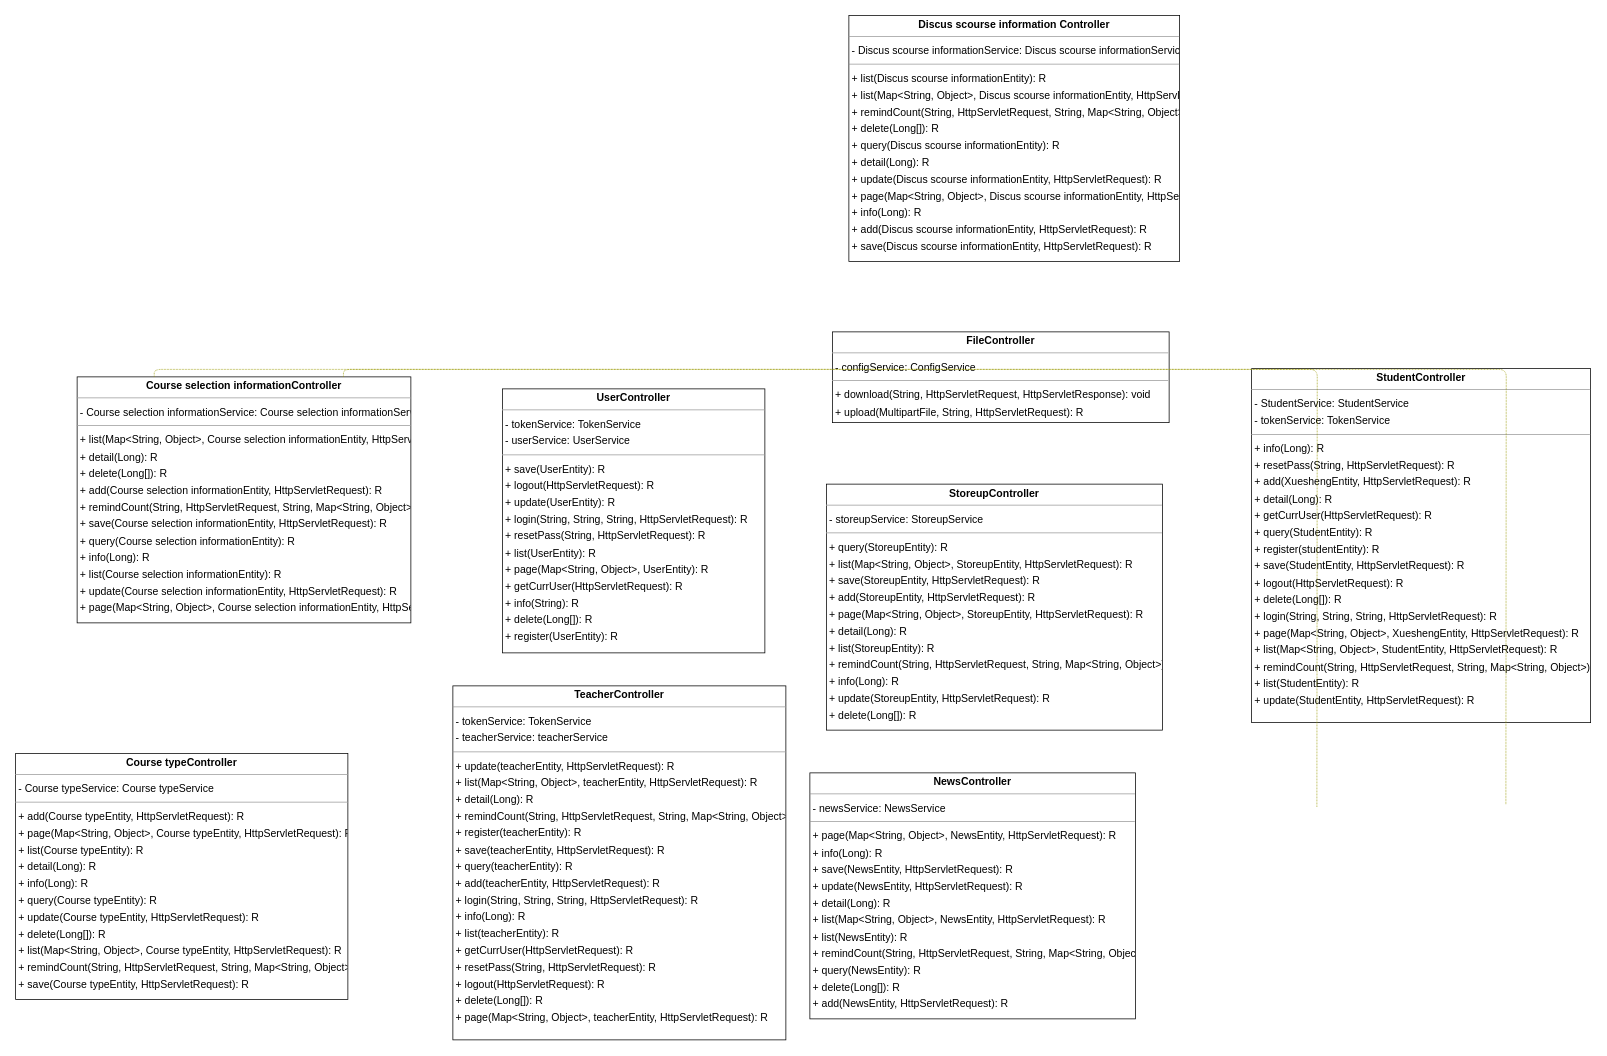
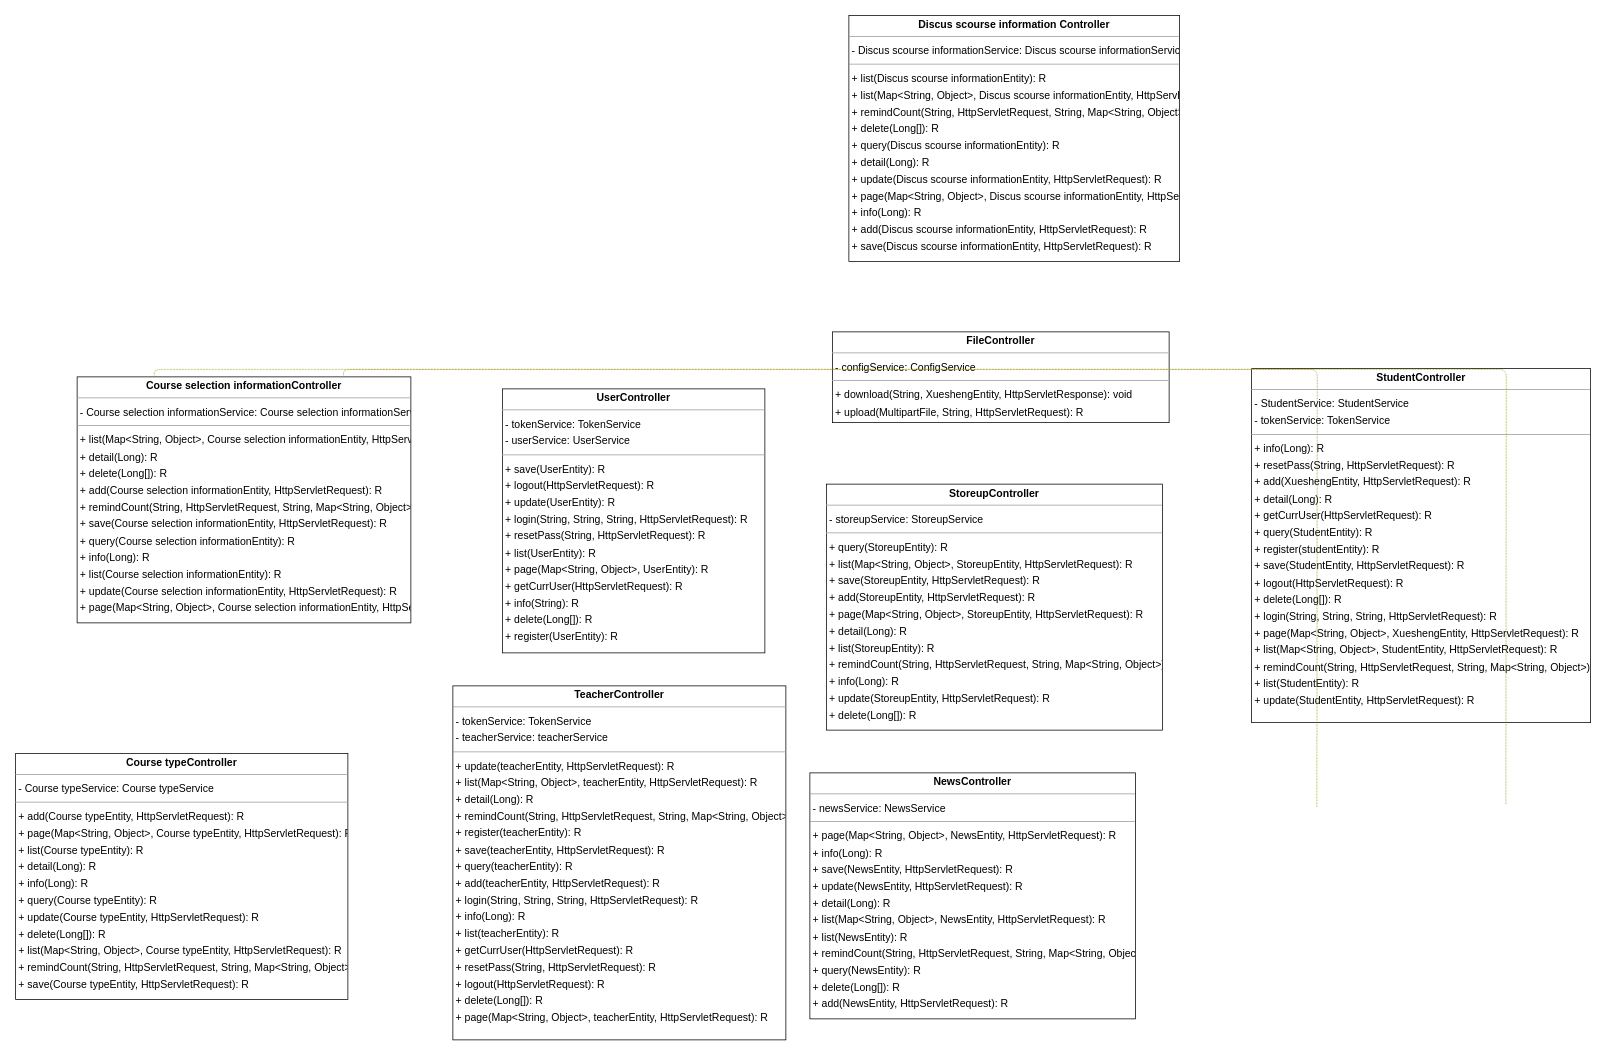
- <mxCell id="3" value="&lt;p style=&quot;margin:0px;margin-top:4px;text-align:center;&quot;&gt;&lt;b&gt;FileController&lt;/b&gt;&lt;/p&gt;&lt;hr size=&quot;1&quot;/&gt;&lt;p style=&quot;margin:0 0 0 4px;line-height:1.6;&quot;&gt;- configService: ConfigService&lt;/p&gt;&lt;hr size=&quot;1&quot;/&gt;&lt;p style=&quot;margin:0 0 0 4px;line-height:1.6;&quot;&gt;+ download(String, HttpServletRequest, HttpServletResponse): void&lt;br/&gt;+ upload(MultipartFile, String, HttpServletRequest): R&lt;/p&gt;" style="verticalAlign=top;align=left;overflow=fill;fontSize=14;fontFamily=Helvetica;html=1;rounded=0;shadow=0;comic=0;labelBackgroundColor=none;strokeWidth=1;" vertex="1" parent="1"><mxGeometry x="1109" y="442" width="449" height="121" as="geometry" /></mxCell>
+ <mxCell id="3" value="&lt;p style=&quot;margin:0px;margin-top:4px;text-align:center;&quot;&gt;&lt;b&gt;FileController&lt;/b&gt;&lt;/p&gt;&lt;hr size=&quot;1&quot;/&gt;&lt;p style=&quot;margin:0 0 0 4px;line-height:1.6;&quot;&gt;- configService: ConfigService&lt;/p&gt;&lt;hr size=&quot;1&quot;/&gt;&lt;p style=&quot;margin:0 0 0 4px;line-height:1.6;&quot;&gt;+ download(String, XueshengEntity, HttpServletResponse): void&lt;br/&gt;+ upload(MultipartFile, String, HttpServletRequest): R&lt;/p&gt;" style="verticalAlign=top;align=left;overflow=fill;fontSize=14;fontFamily=Helvetica;html=1;rounded=0;shadow=0;comic=0;labelBackgroundColor=none;strokeWidth=1;" vertex="1" parent="1"><mxGeometry x="1109" y="442" width="449" height="121" as="geometry" /></mxCell>
